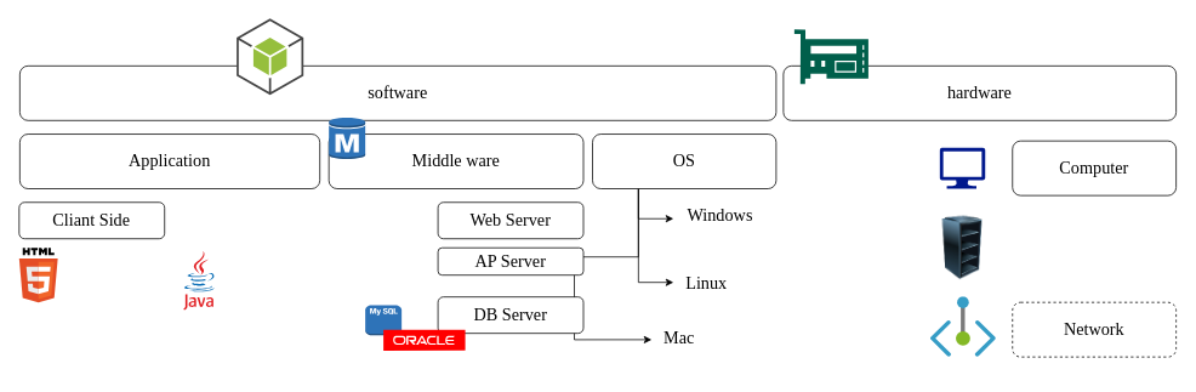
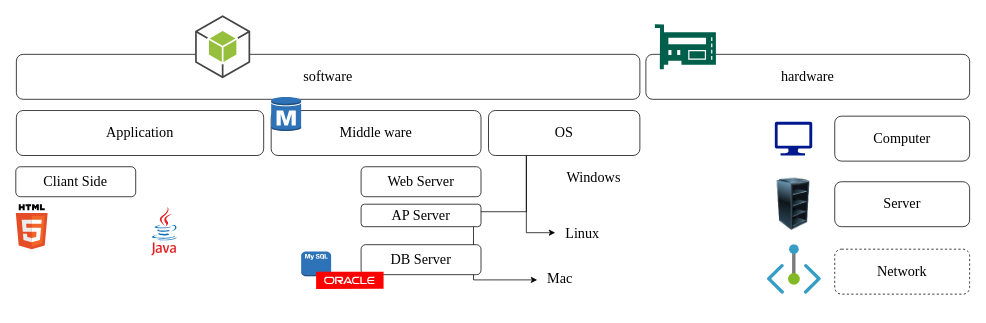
- <mxCell id="9" style="edgeStyle=orthogonalEdgeStyle;rounded=0;orthogonalLoop=1;jettySize=auto;html=1;exitX=0.25;exitY=1;exitDx=0;exitDy=0;entryX=-0.01;entryY=0.6;entryDx=0;entryDy=0;entryPerimeter=0;fontFamily=Montserrat;fontSource=https%3A%2F%2Ffonts.googleapis.com%2Fcss%3Ffamily%3DMontserrat;fontSize=19;" parent="1" source="12" target="16" edge="1"><mxGeometry relative="1" as="geometry" /></mxCell>
+ <mxCell id="7" value="Server" style="rounded=1;whiteSpace=wrap;html=1;fontFamily=Montserrat;fontSource=https%3A%2F%2Ffonts.googleapis.com%2Fcss%3Ffamily%3DMontserrat;fontSize=19;" parent="1" vertex="1"><mxGeometry x="1113" y="242" width="180" height="60" as="geometry" /></mxCell>
